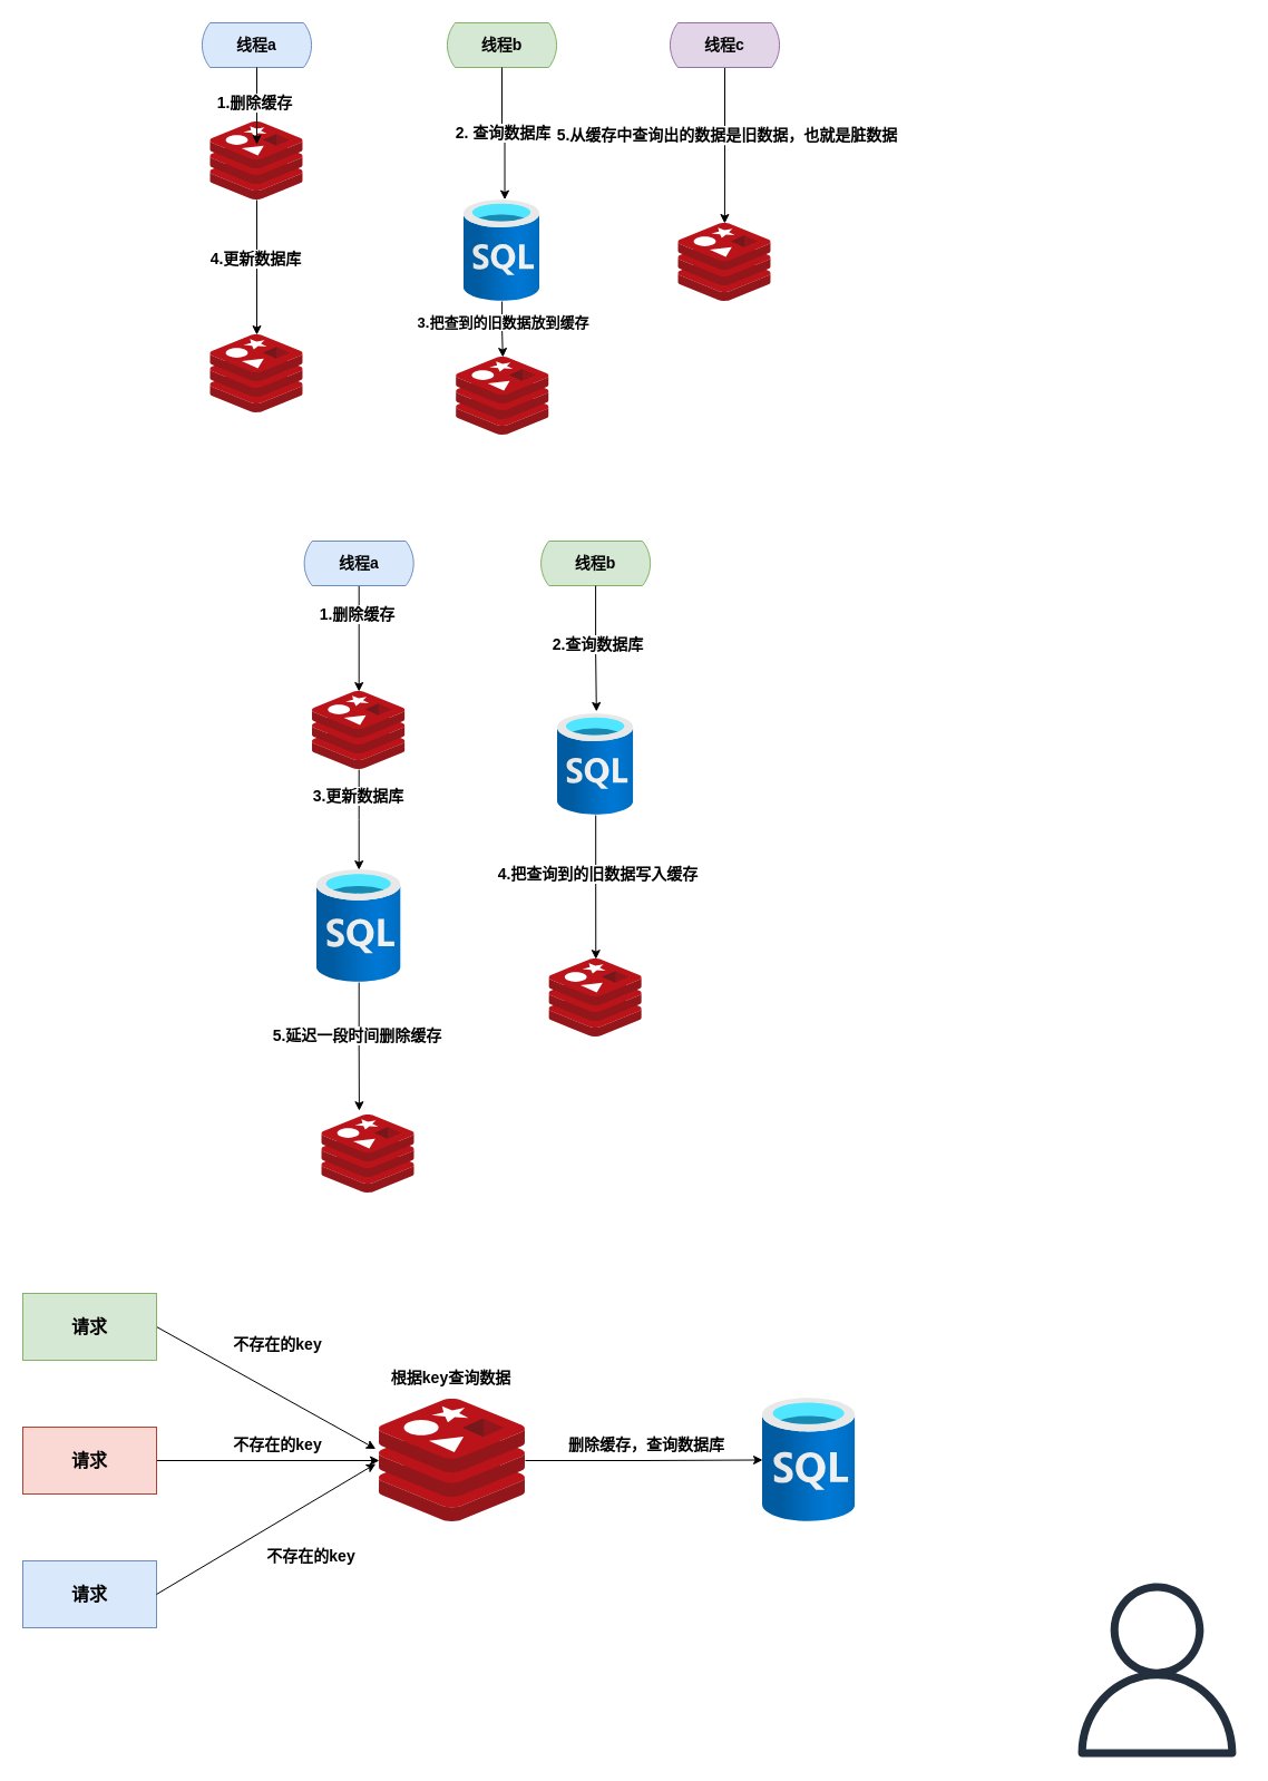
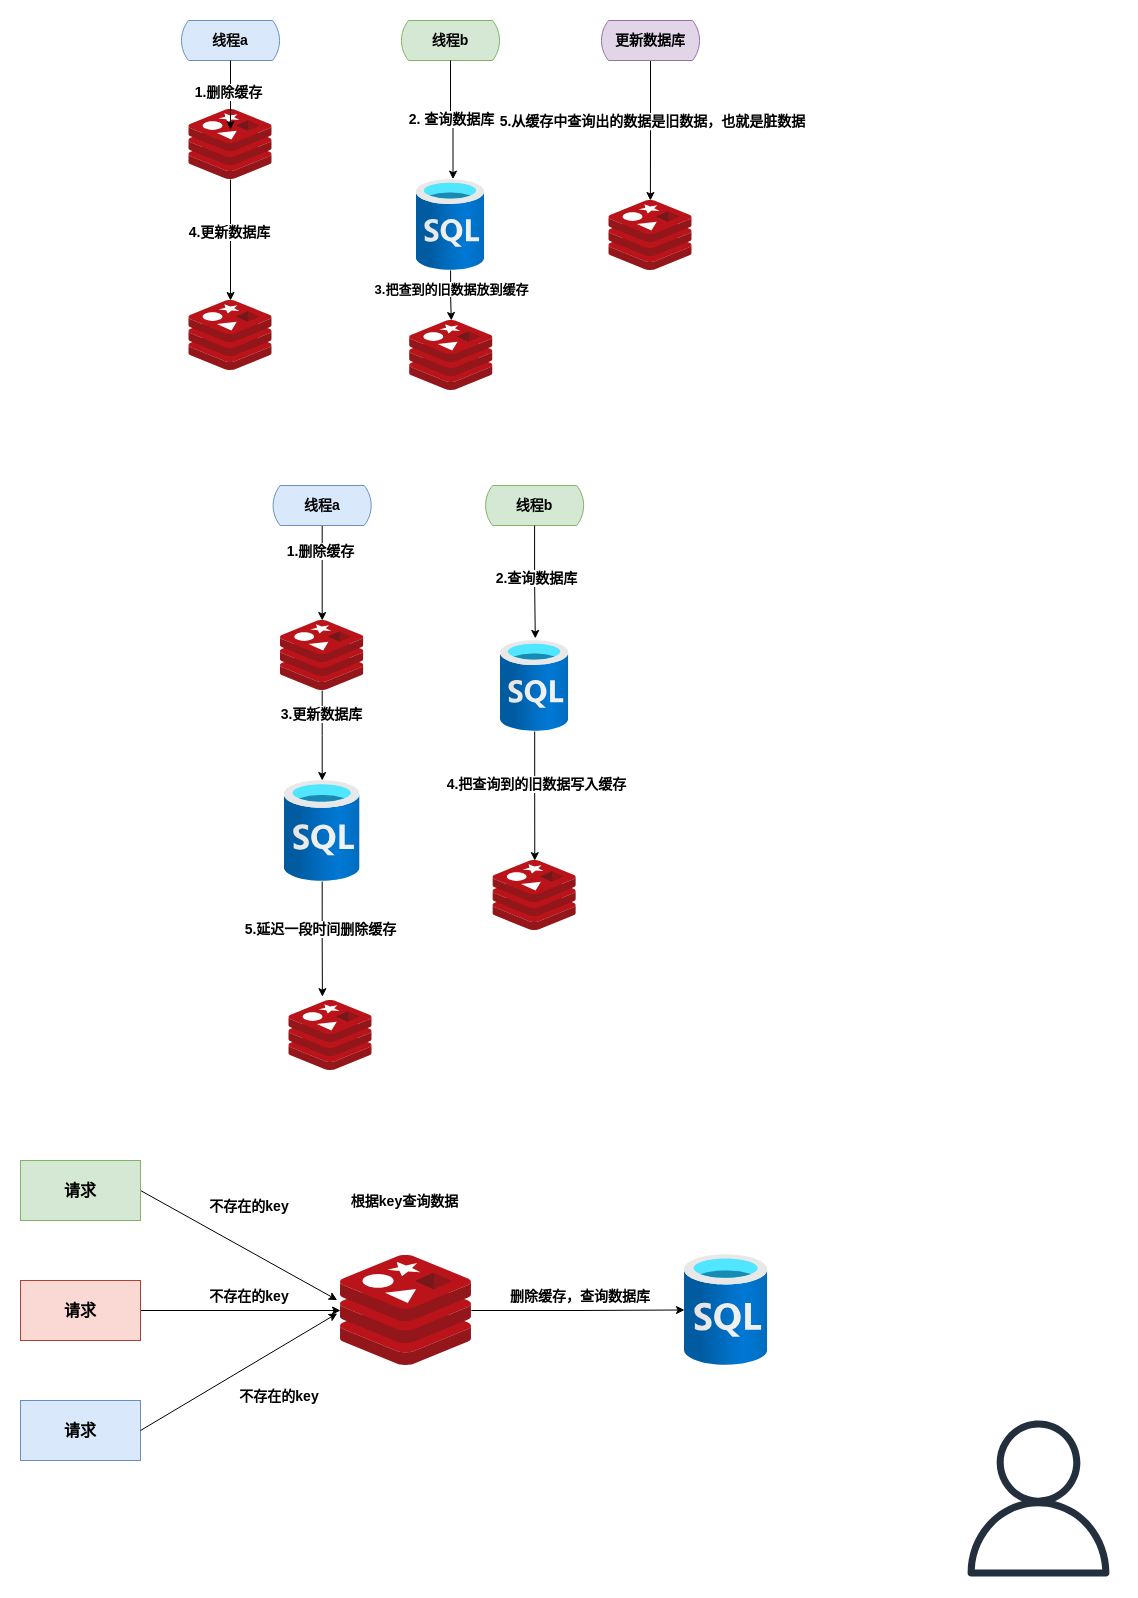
- <mxCell id="17" value="线程c" style="html=1;dashed=0;whiteSpace=wrap;shape=mxgraph.dfd.loop;fillColor=#e1d5e7;strokeColor=#9673a6;fontSize=14;fontStyle=1" vertex="1" parent="1"><mxGeometry x="600" y="20" width="100" height="40" as="geometry" /></mxCell>
+ <mxCell id="17" value="更新数据库" style="html=1;dashed=0;whiteSpace=wrap;shape=mxgraph.dfd.loop;fillColor=#e1d5e7;strokeColor=#9673a6;fontSize=14;fontStyle=1" vertex="1" parent="1"><mxGeometry x="600" y="20" width="100" height="40" as="geometry" /></mxCell>
- <mxCell id="48" value="&lt;b style=&quot;&quot;&gt;&lt;font style=&quot;font-size: 14px;&quot;&gt;根据key查询数据&lt;/font&gt;&lt;/b&gt;" style="text;html=1;align=center;verticalAlign=middle;whiteSpace=wrap;rounded=0;fontSize=18;" vertex="1" parent="1"><mxGeometry x="349.12" y="1220" width="110.88" height="30" as="geometry" /></mxCell>
+ <mxCell id="48" value="&lt;b style=&quot;&quot;&gt;&lt;font style=&quot;font-size: 14px;&quot;&gt;根据key查询数据&lt;/font&gt;&lt;/b&gt;" style="text;html=1;align=center;verticalAlign=middle;whiteSpace=wrap;rounded=0;fontSize=18;" vertex="1" parent="1"><mxGeometry x="349.12" y="1185" width="110.88" height="30" as="geometry" /></mxCell>
